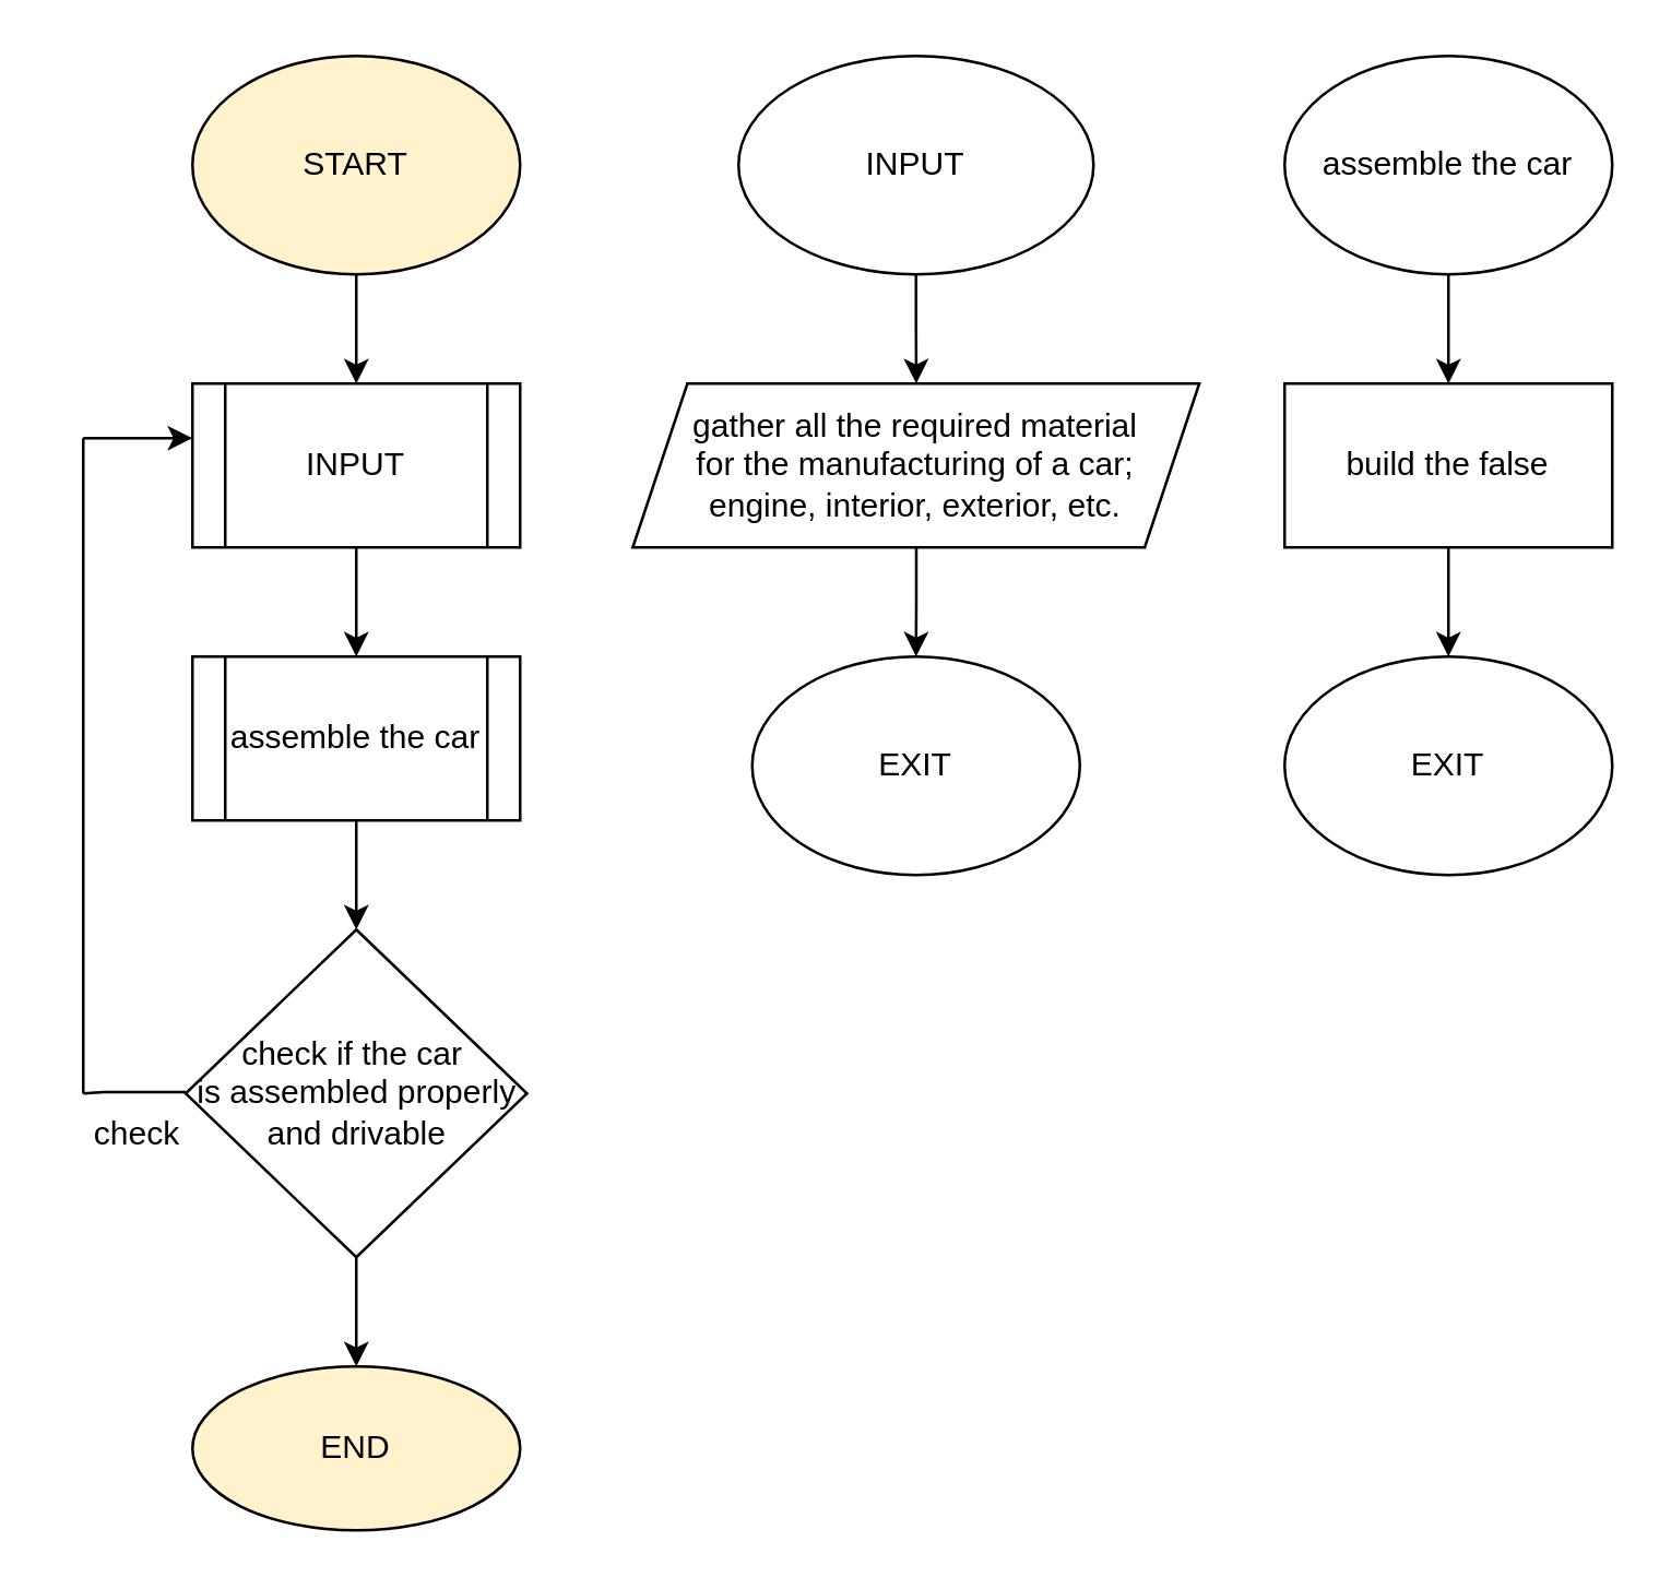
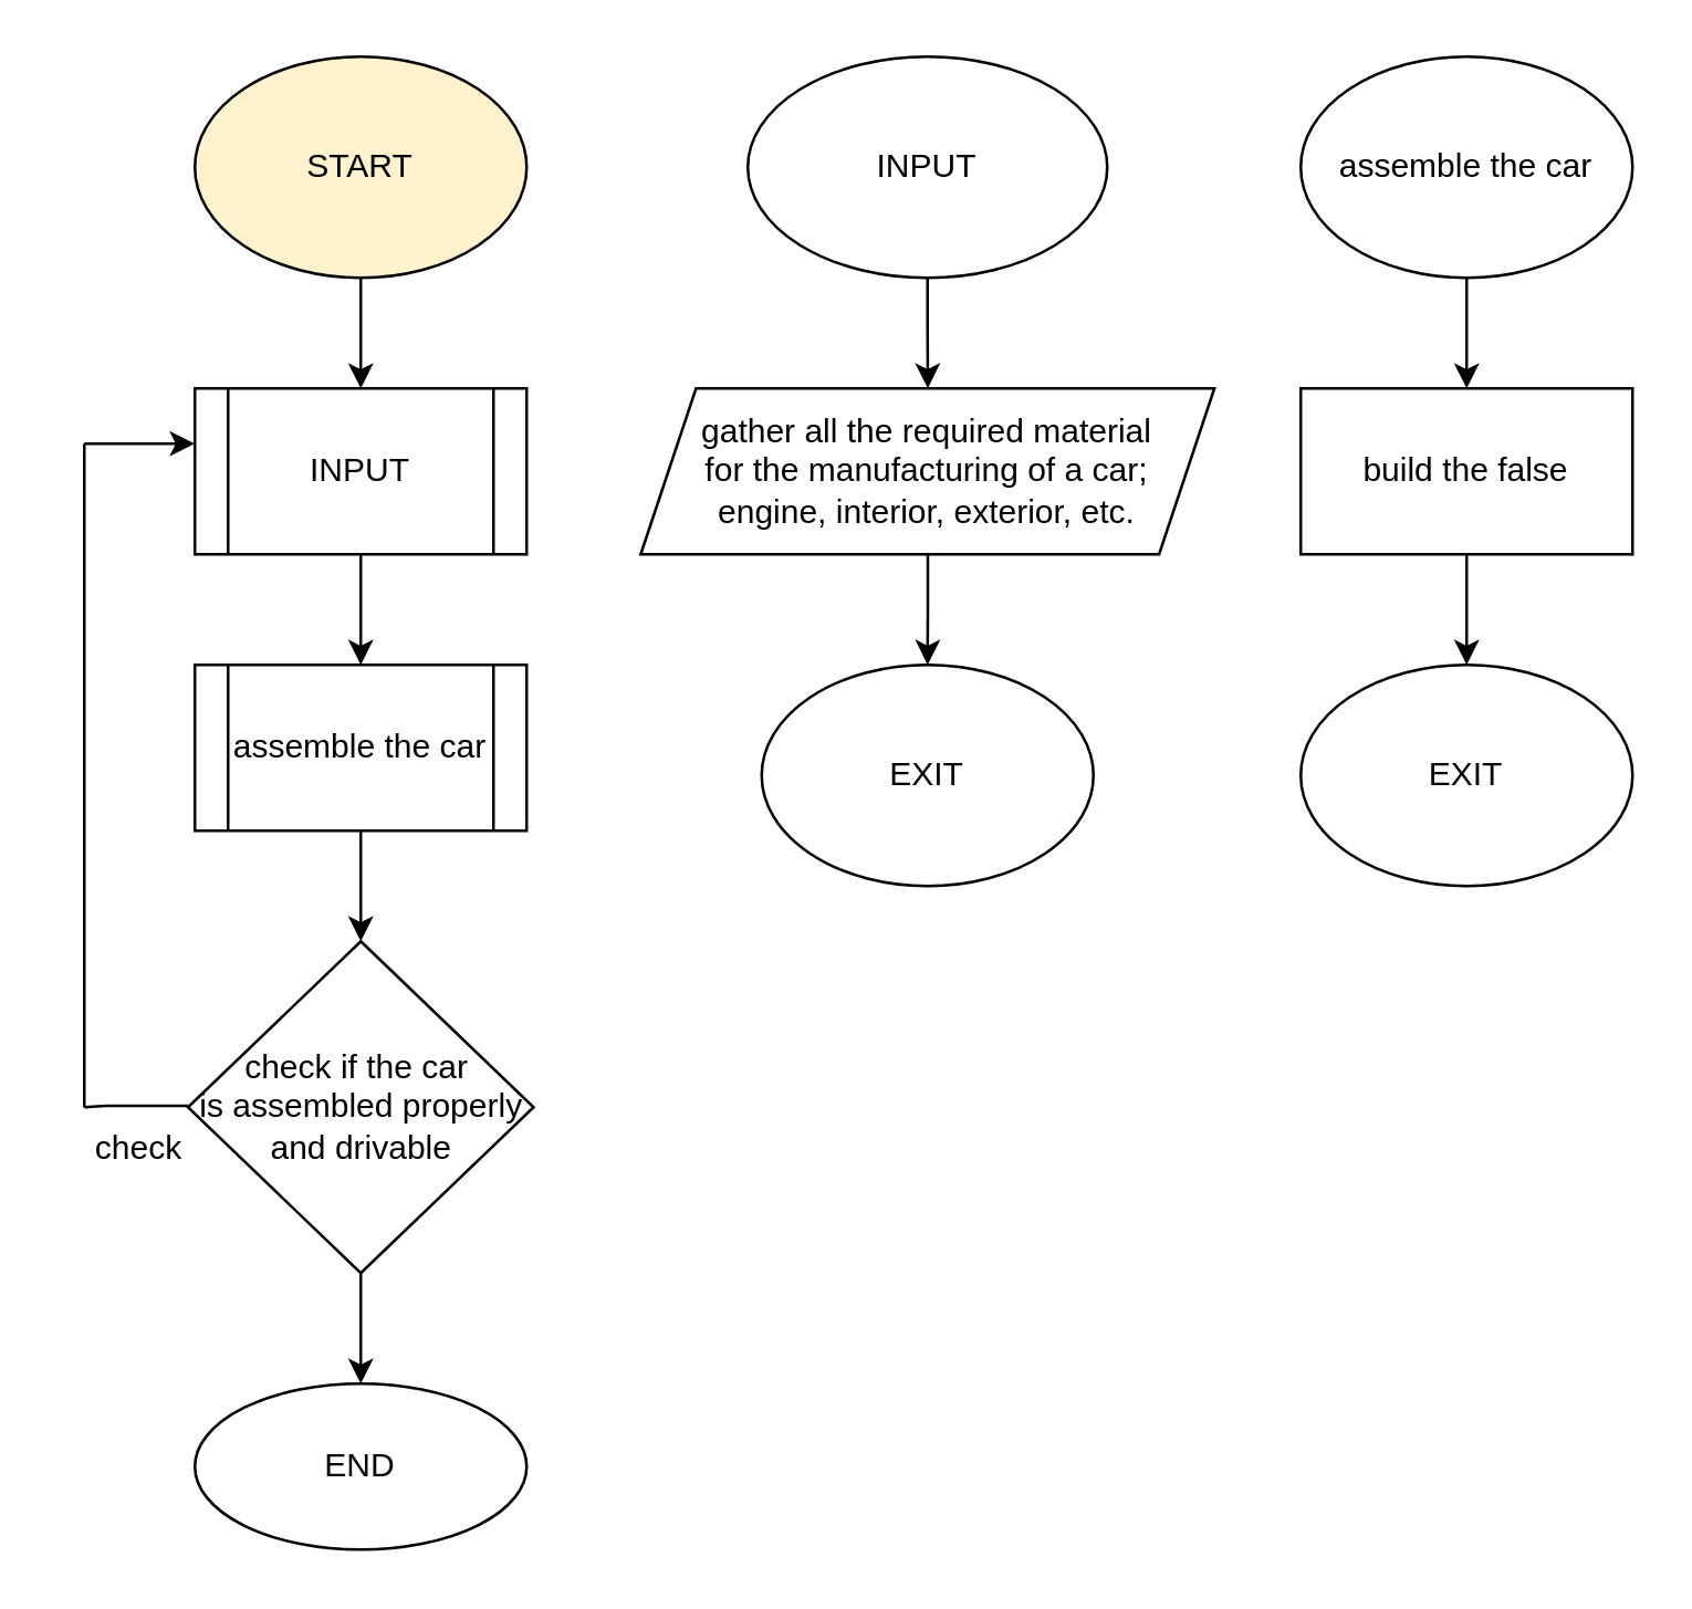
- <mxCell id="10" value="END" style="ellipse;whiteSpace=wrap;html=1;fillColor=#fff2cc;" vertex="1" parent="1"><mxGeometry x="70" y="500" width="120" height="60" as="geometry" /></mxCell>
+ <mxCell id="10" value="END" style="ellipse;whiteSpace=wrap;html=1;" vertex="1" parent="1"><mxGeometry x="70" y="500" width="120" height="60" as="geometry" /></mxCell>
